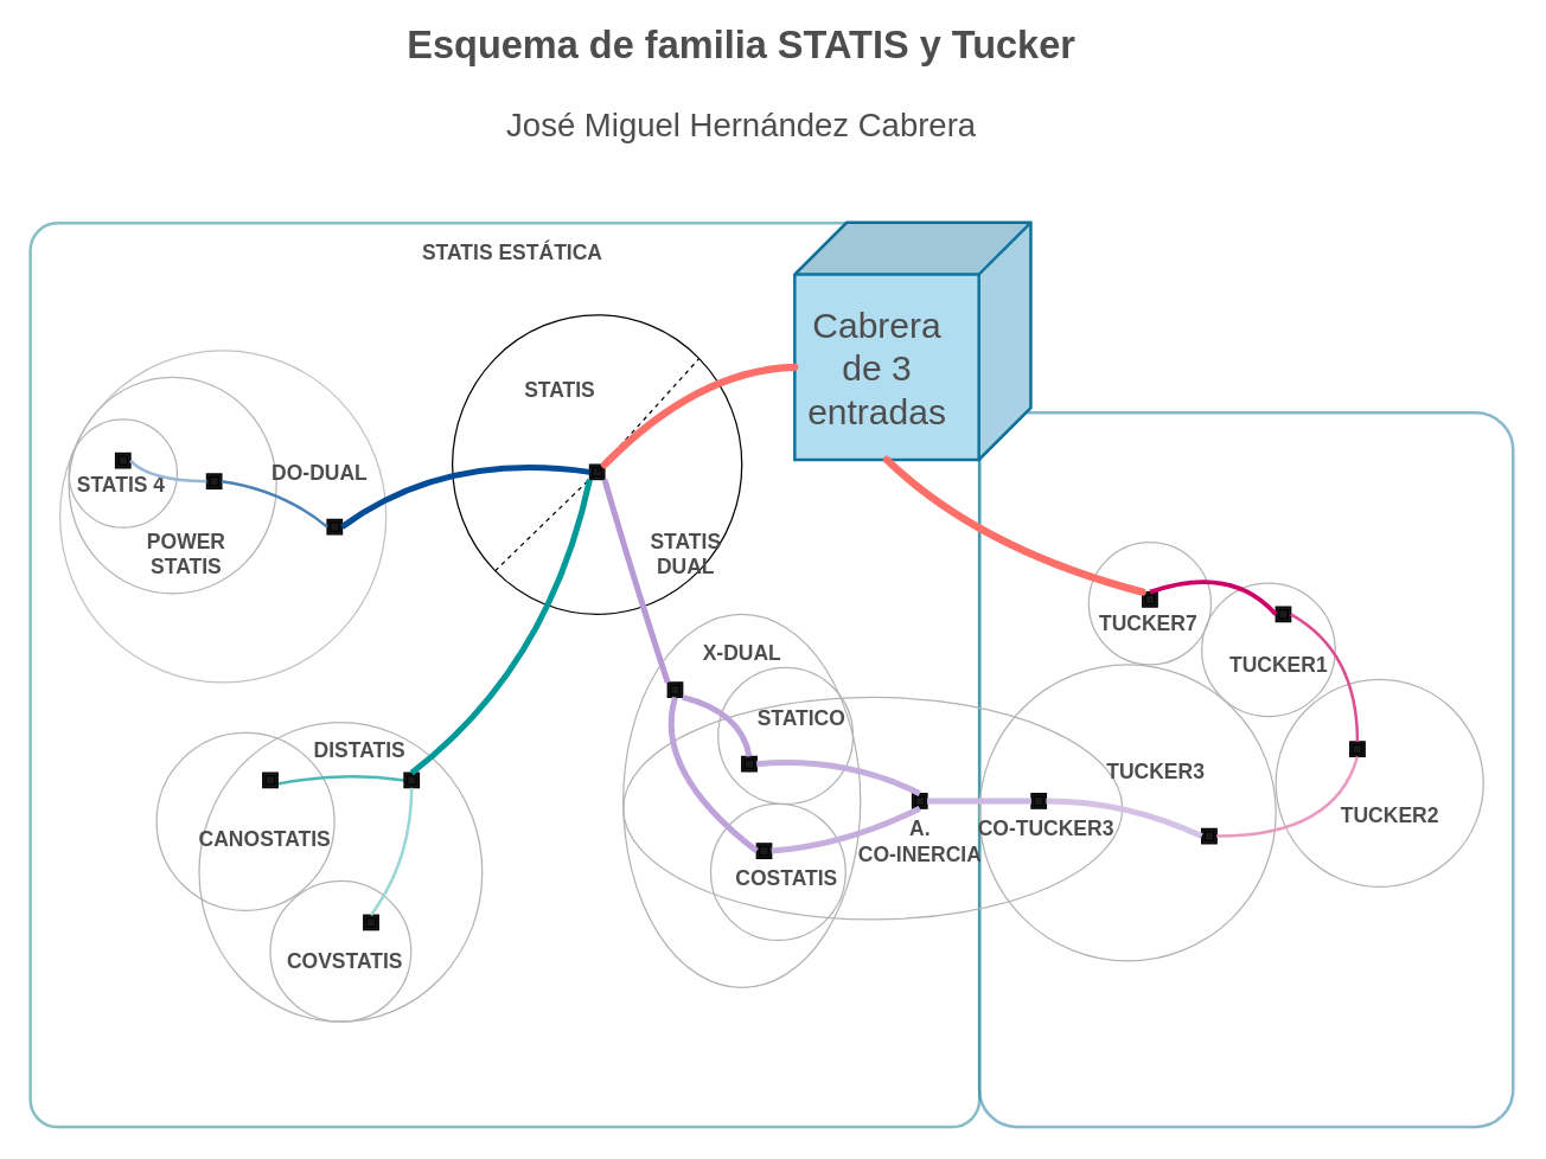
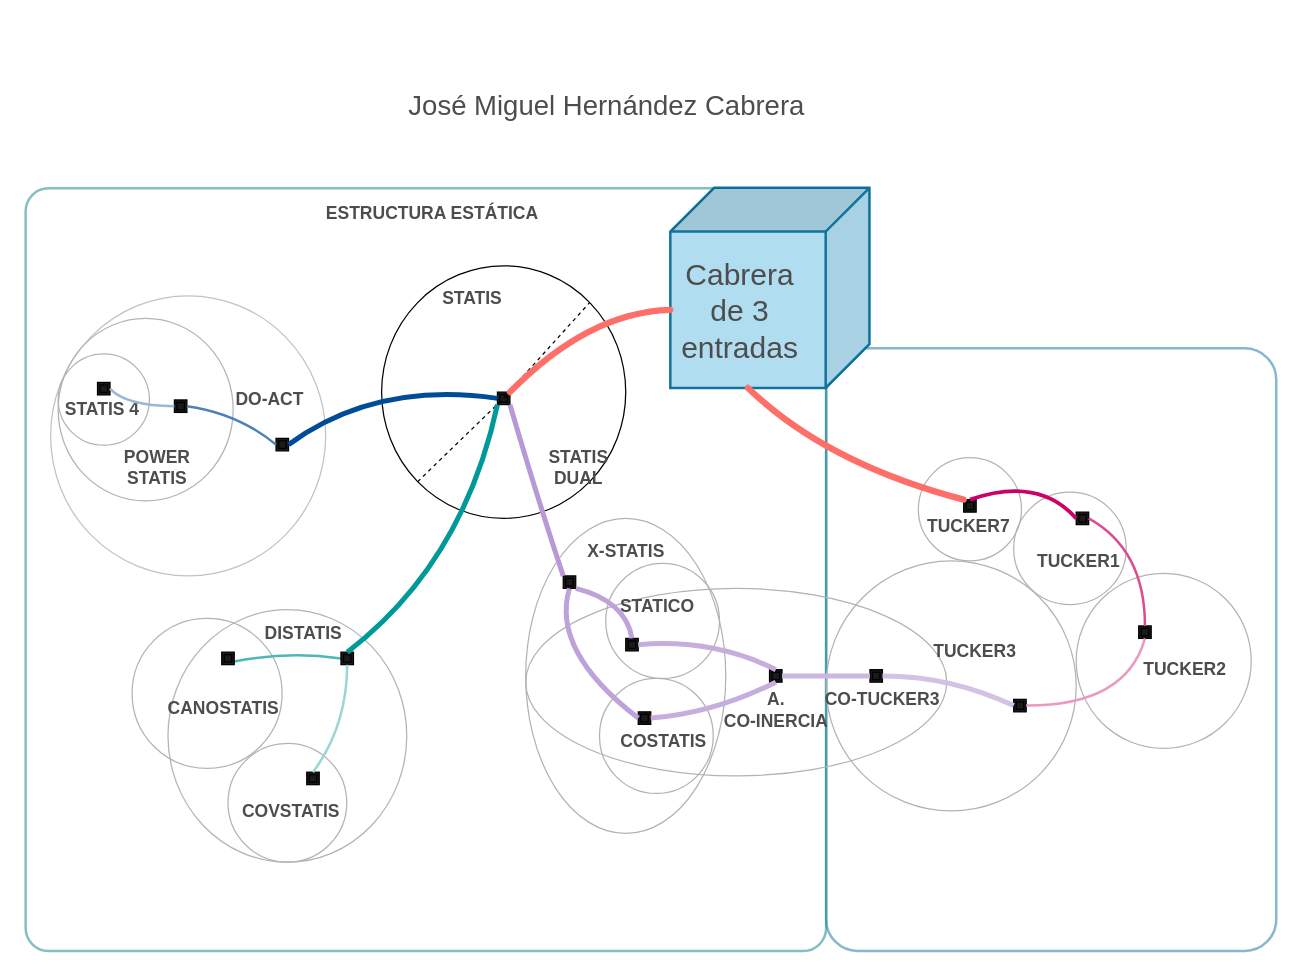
- <mxCell id="75" value="Esquema de familia STATIS y Tucker" style="text;html=1;strokeColor=none;fillColor=none;align=center;verticalAlign=middle;whiteSpace=wrap;rounded=0;fontFamily=Helvetica;fontSize=26;fontColor=#4D4D4D;opacity=80;fontStyle=1" parent="1" vertex="1"><mxGeometry x="220" y="20" width="560" height="20" as="geometry" /></mxCell>
- <mxCell id="76" value="José Miguel Hernández Cabrera" style="text;html=1;strokeColor=none;fillColor=none;align=center;verticalAlign=middle;whiteSpace=wrap;rounded=0;fontFamily=Helvetica;fontSize=22;fontColor=#4D4D4D;opacity=80;fontStyle=0" parent="1" vertex="1"><mxGeometry x="220" y="60" width="560" height="50" as="geometry" /></mxCell>
+ <mxCell id="76" value="José Miguel Hernández Cabrera" style="text;html=1;strokeColor=none;fillColor=none;align=center;verticalAlign=middle;whiteSpace=wrap;rounded=0;fontFamily=Helvetica;fontSize=22;fontColor=#4D4D4D;opacity=80;fontStyle=0" parent="1" vertex="1"><mxGeometry x="205" y="60" width="560" height="50" as="geometry" /></mxCell>
- <mxCell id="21" value="&lt;b&gt;&lt;font style=&quot;font-size: 14px&quot;&gt;STATIS ESTÁTICA&lt;br&gt;&lt;/font&gt;&lt;/b&gt;" style="text;html=1;resizable=0;autosize=1;align=center;verticalAlign=middle;points=[];fillColor=none;strokeColor=none;rounded=0;fontColor=#4D4D4D;" parent="1" vertex="1"><mxGeometry x="250.29" y="160" width="190" height="20" as="geometry" /></mxCell>
+ <mxCell id="21" value="&lt;b&gt;&lt;font style=&quot;font-size: 14px&quot;&gt;ESTRUCTURA ESTÁTICA&lt;br&gt;&lt;/font&gt;&lt;/b&gt;" style="text;html=1;resizable=0;autosize=1;align=center;verticalAlign=middle;points=[];fillColor=none;strokeColor=none;rounded=0;fontColor=#4D4D4D;" parent="1" vertex="1"><mxGeometry x="250.29" y="160" width="190" height="20" as="geometry" /></mxCell>
- <mxCell id="42" value="&lt;div&gt;&lt;b&gt;&lt;font style=&quot;font-size: 14px&quot;&gt;STATIS&lt;/font&gt;&lt;/b&gt;&lt;/div&gt;" style="text;html=1;resizable=0;autosize=1;align=center;verticalAlign=middle;points=[];fillColor=none;strokeColor=none;rounded=0;fontColor=#4D4D4D;" parent="1" vertex="1"><mxGeometry x="347.37" y="252.5" width="60" height="20" as="geometry" /></mxCell>
+ <mxCell id="42" value="&lt;div&gt;&lt;b&gt;&lt;font style=&quot;font-size: 14px&quot;&gt;STATIS&lt;/font&gt;&lt;/b&gt;&lt;/div&gt;" style="text;html=1;resizable=0;autosize=1;align=center;verticalAlign=middle;points=[];fillColor=none;strokeColor=none;rounded=0;fontColor=#4D4D4D;" parent="1" vertex="1"><mxGeometry x="347.37" y="227.5" width="60" height="20" as="geometry" /></mxCell>
- <mxCell id="54" value="&lt;font style=&quot;font-size: 14px&quot;&gt;&lt;b&gt;DO-DUAL&lt;/b&gt;&lt;/font&gt;" style="text;html=1;resizable=0;autosize=1;align=center;verticalAlign=middle;points=[];fillColor=none;strokeColor=none;rounded=0;fontColor=#4D4D4D;" parent="1" vertex="1"><mxGeometry x="180" y="309" width="70" height="20" as="geometry" /></mxCell>
+ <mxCell id="54" value="&lt;font style=&quot;font-size: 14px&quot;&gt;&lt;b&gt;DO-ACT&lt;/b&gt;&lt;/font&gt;" style="text;html=1;resizable=0;autosize=1;align=center;verticalAlign=middle;points=[];fillColor=none;strokeColor=none;rounded=0;fontColor=#4D4D4D;" parent="1" vertex="1"><mxGeometry x="180" y="309" width="70" height="20" as="geometry" /></mxCell>
- <mxCell id="33" value="&lt;b&gt;&lt;font style=&quot;font-size: 14px&quot;&gt;X-DUAL&lt;/font&gt;&lt;/b&gt;" style="text;html=1;resizable=0;autosize=1;align=center;verticalAlign=middle;points=[];fillColor=none;strokeColor=none;rounded=0;fontColor=#4D4D4D;" parent="1" vertex="1"><mxGeometry x="460" y="430" width="80" height="20" as="geometry" /></mxCell>
+ <mxCell id="33" value="&lt;b&gt;&lt;font style=&quot;font-size: 14px&quot;&gt;X-STATIS&lt;/font&gt;&lt;/b&gt;" style="text;html=1;resizable=0;autosize=1;align=center;verticalAlign=middle;points=[];fillColor=none;strokeColor=none;rounded=0;fontColor=#4D4D4D;" parent="1" vertex="1"><mxGeometry x="460" y="430" width="80" height="20" as="geometry" /></mxCell>
- <mxCell id="10" value="&lt;font style=&quot;font-size: 14px&quot;&gt;&lt;b&gt;STATICO&lt;/b&gt;&lt;/font&gt;" style="text;html=1;resizable=0;autosize=1;align=center;verticalAlign=middle;points=[];fillColor=none;strokeColor=none;rounded=0;fontColor=#4D4D4D;" parent="1" vertex="1"><mxGeometry x="505" y="474" width="70" height="20" as="geometry" /></mxCell>
+ <mxCell id="10" value="&lt;font style=&quot;font-size: 14px&quot;&gt;&lt;b&gt;STATICO&lt;/b&gt;&lt;/font&gt;" style="text;html=1;resizable=0;autosize=1;align=center;verticalAlign=middle;points=[];fillColor=none;strokeColor=none;rounded=0;fontColor=#4D4D4D;" parent="1" vertex="1"><mxGeometry x="490" y="474" width="70" height="20" as="geometry" /></mxCell>
- <mxCell id="23" value="&lt;font style=&quot;font-size: 14px&quot;&gt;&lt;b&gt;TUCKER2&lt;/b&gt;&lt;/font&gt;" style="text;html=1;resizable=0;autosize=1;align=center;verticalAlign=middle;points=[];fillColor=none;strokeColor=none;rounded=0;fontColor=#4D4D4D;" parent="1" vertex="1"><mxGeometry x="896.79" y="540" width="80" height="20" as="geometry" /></mxCell>
+ <mxCell id="23" value="&lt;font style=&quot;font-size: 14px&quot;&gt;&lt;b&gt;TUCKER2&lt;/b&gt;&lt;/font&gt;" style="text;html=1;resizable=0;autosize=1;align=center;verticalAlign=middle;points=[];fillColor=none;strokeColor=none;rounded=0;fontColor=#4D4D4D;" parent="1" vertex="1"><mxGeometry x="906.79" y="525" width="80" height="20" as="geometry" /></mxCell>
